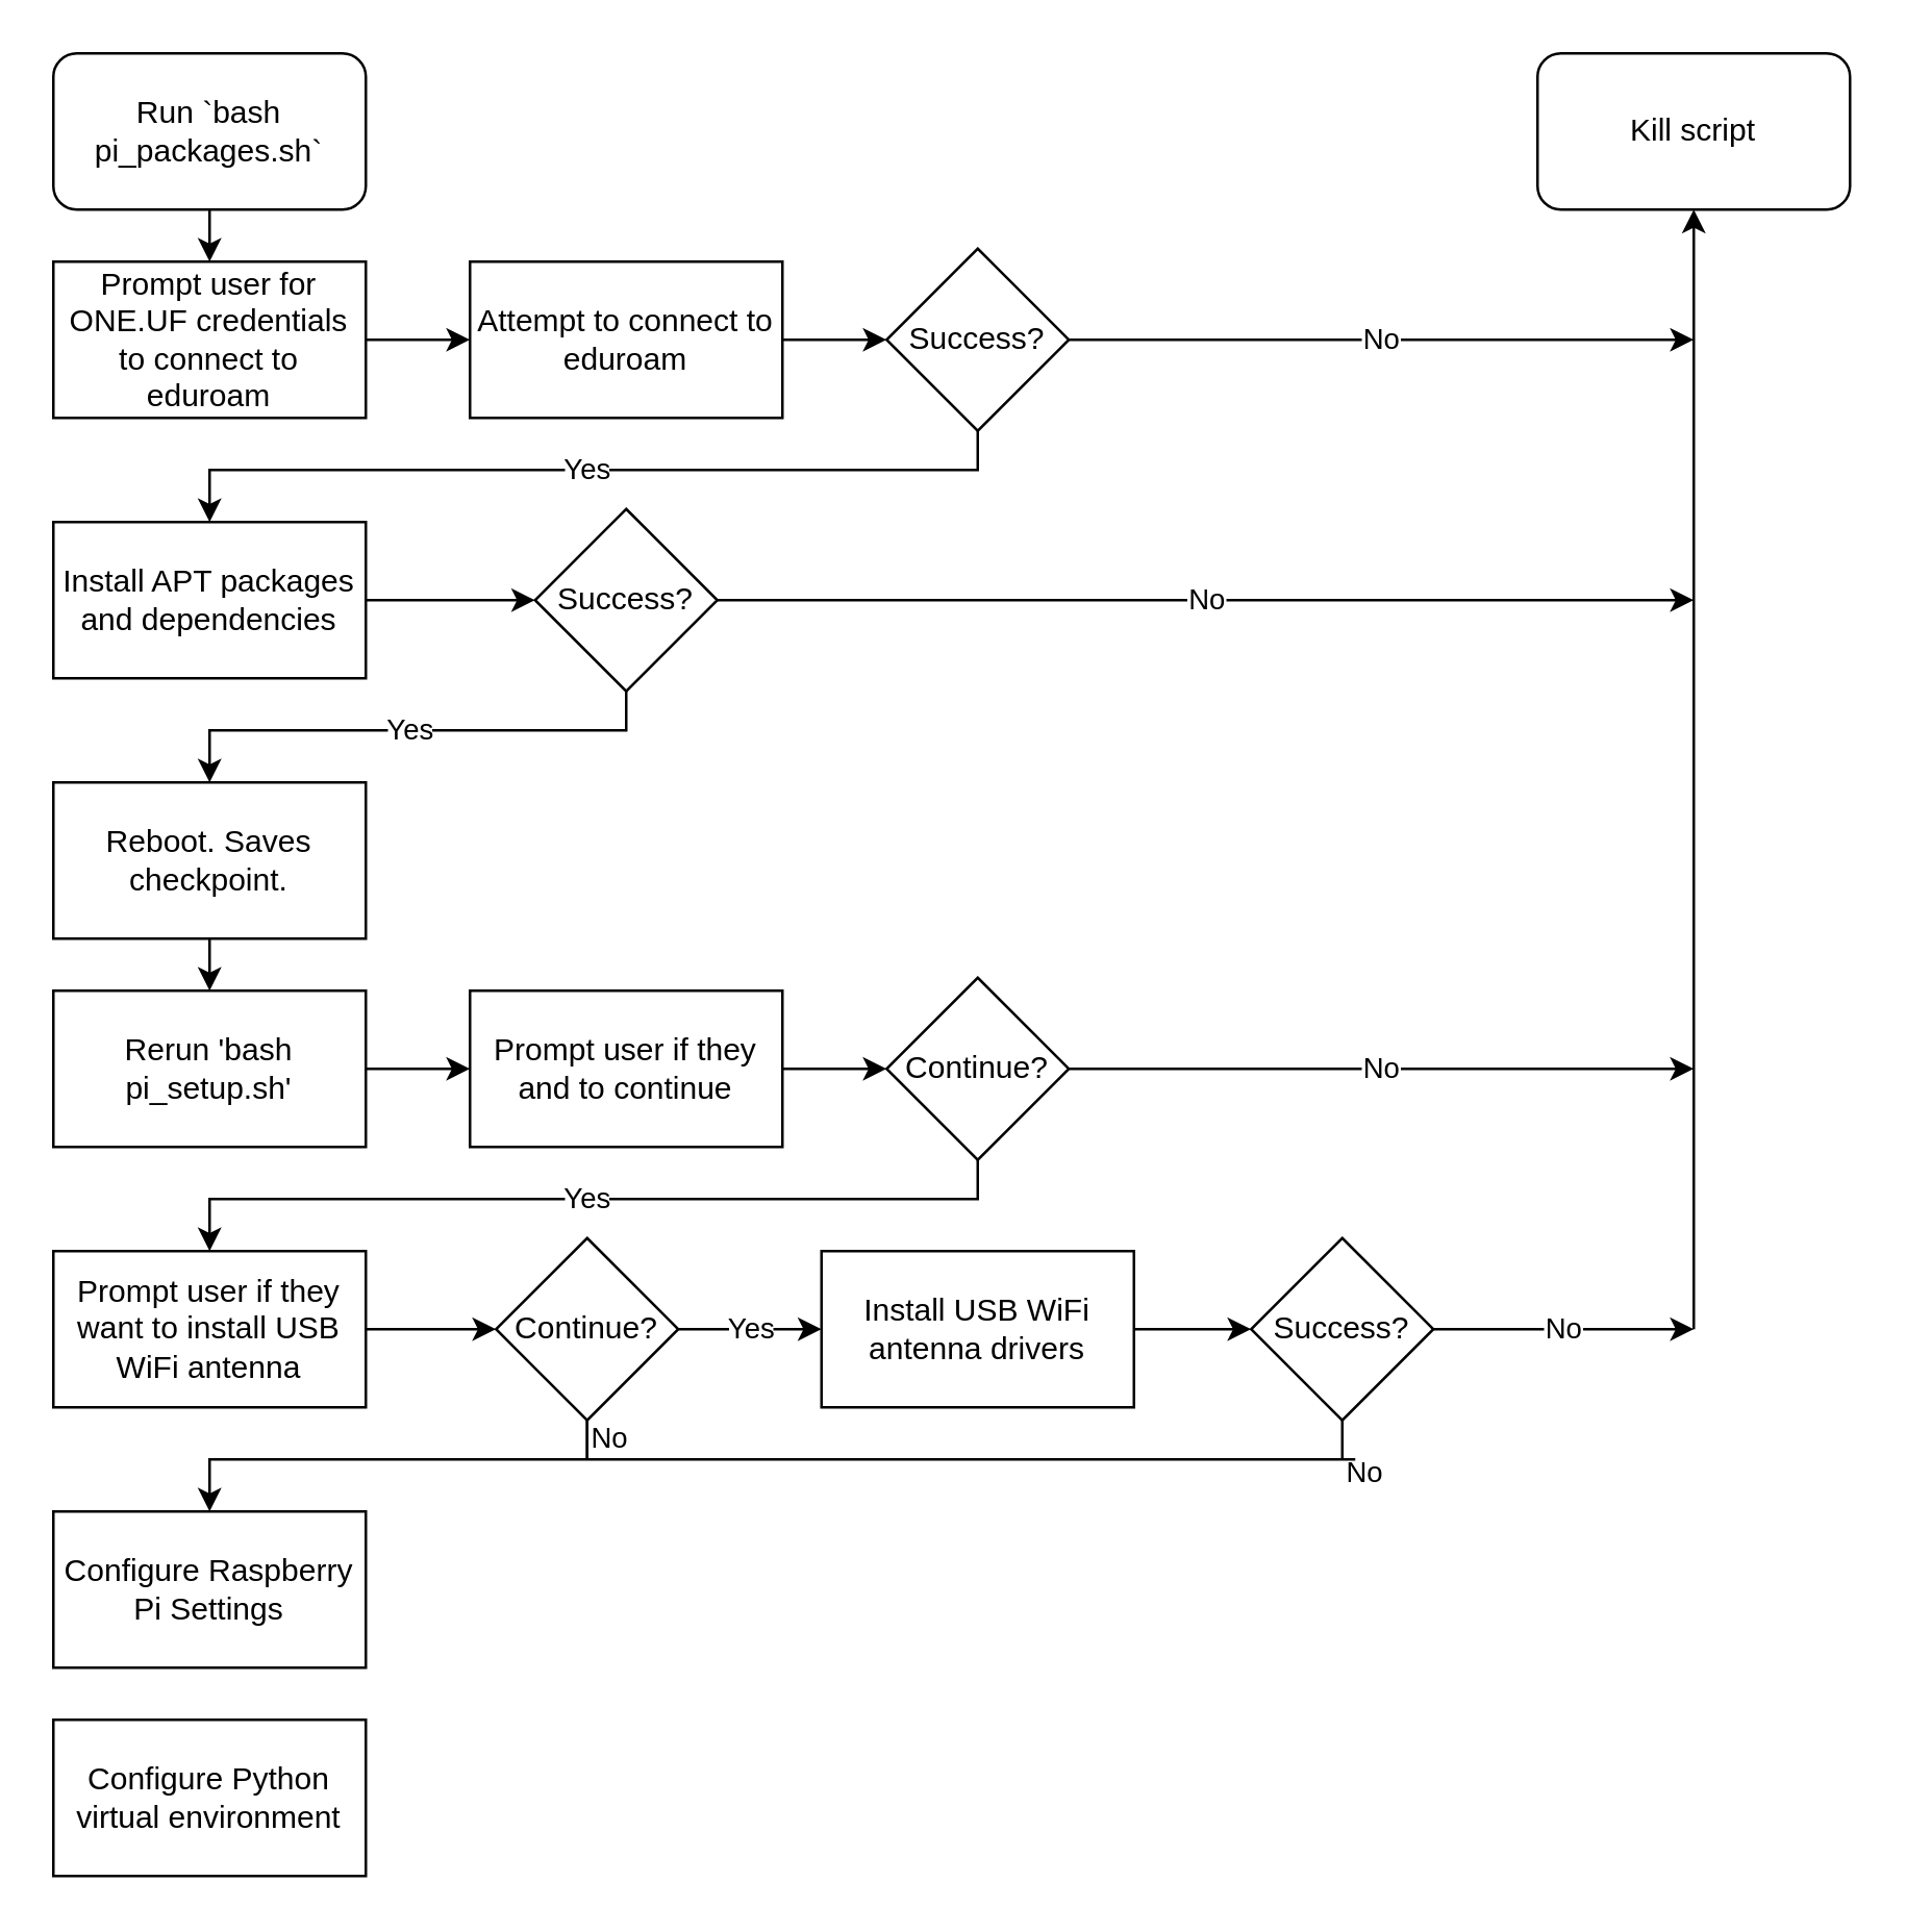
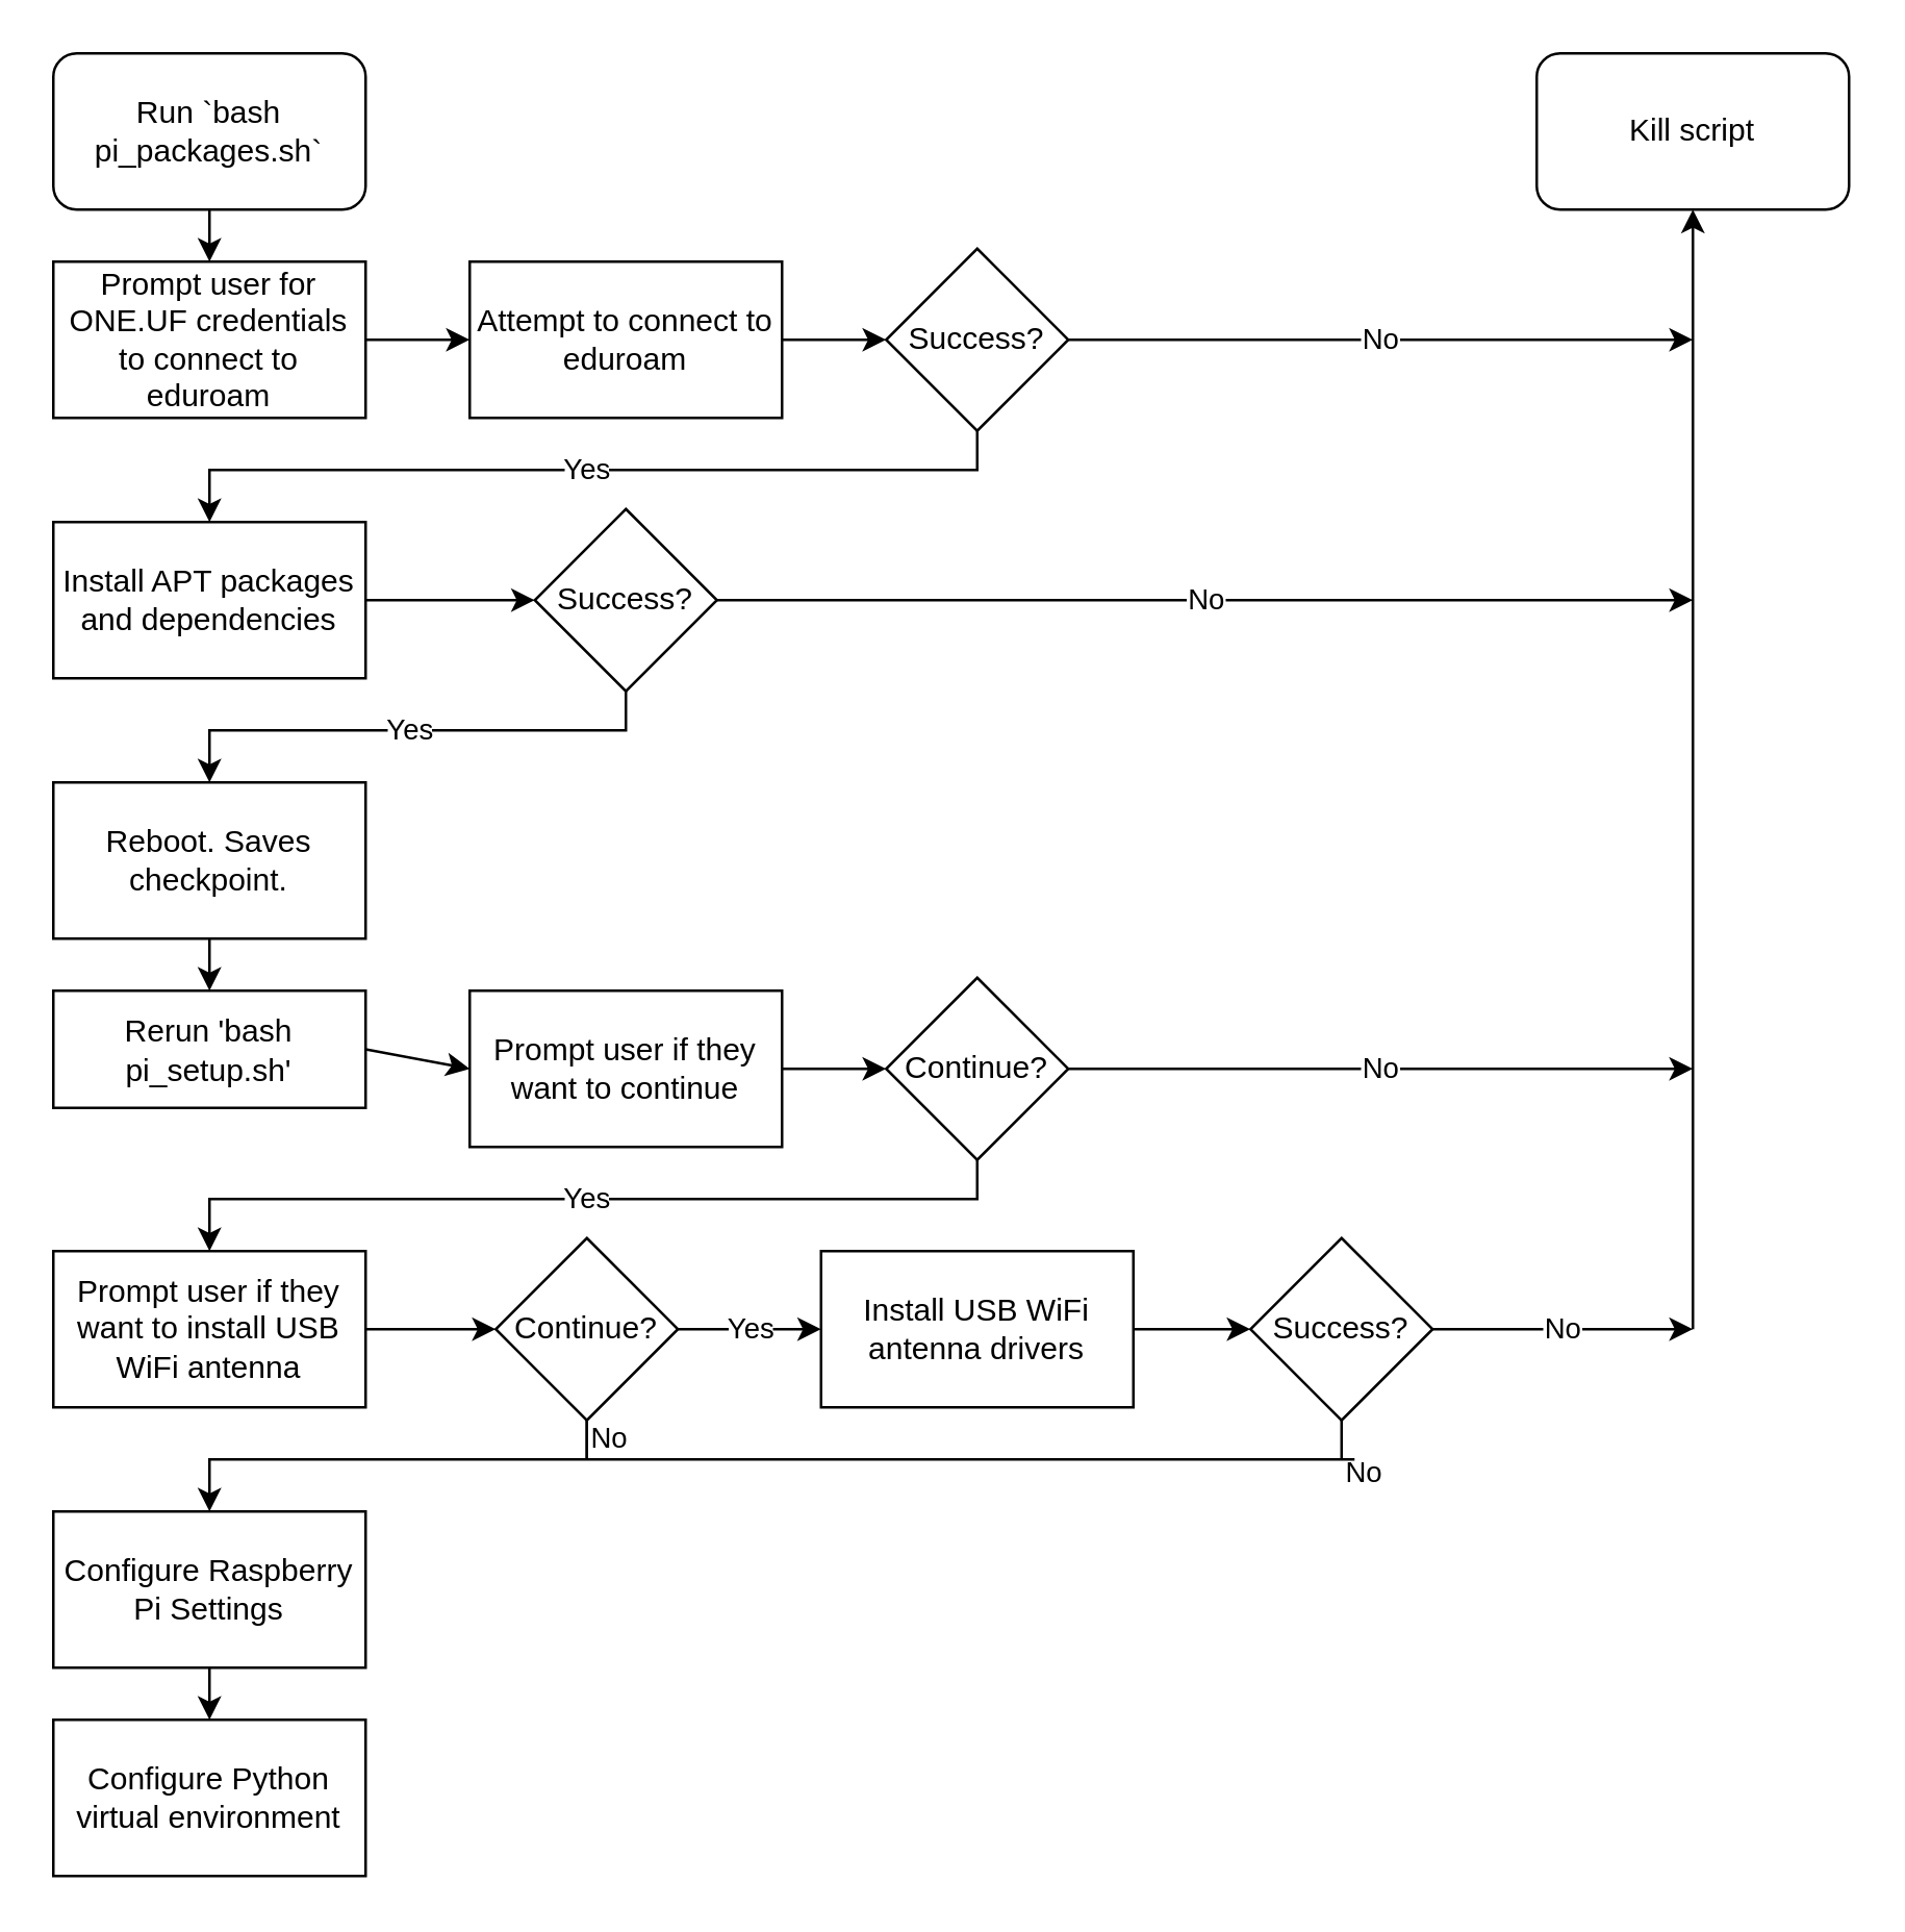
- <mxCell id="11" value="Rerun 'bash pi_setup.sh'" style="rounded=0;whiteSpace=wrap;html=1;" vertex="1" parent="1"><mxGeometry x="20" y="380" width="120" height="60" as="geometry" /></mxCell>
+ <mxCell id="11" value="Rerun 'bash pi_setup.sh'" style="rounded=0;whiteSpace=wrap;html=1;" vertex="1" parent="1"><mxGeometry x="20" y="380" width="120" height="45" as="geometry" /></mxCell>
- <mxCell id="9" value="Prompt user if they and to continue" style="rounded=0;whiteSpace=wrap;html=1;" vertex="1" parent="1"><mxGeometry x="180" y="380" width="120" height="60" as="geometry" /></mxCell>
+ <mxCell id="9" value="Prompt user if they want to continue" style="rounded=0;whiteSpace=wrap;html=1;" vertex="1" parent="1"><mxGeometry x="180" y="380" width="120" height="60" as="geometry" /></mxCell>
+ <mxCell id="41" value="" style="endArrow=classic;html=1;rounded=0;entryX=0.5;entryY=0;entryDx=0;entryDy=0;exitX=0.5;exitY=1;exitDx=0;exitDy=0;" edge="1" parent="1" source="17" target="18"><mxGeometry width="50" height="50" relative="1" as="geometry"><mxPoint x="130" y="650" as="sourcePoint" /><mxPoint x="180" y="600" as="targetPoint" /></mxGeometry></mxCell>
